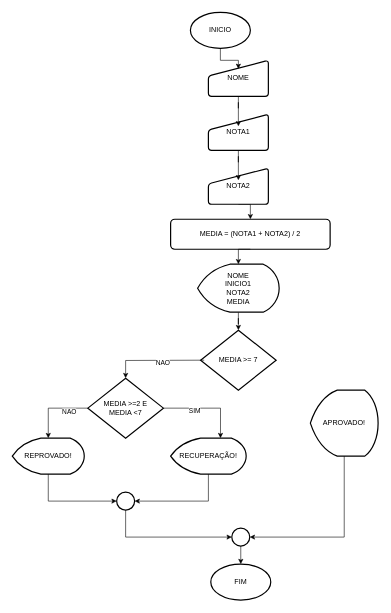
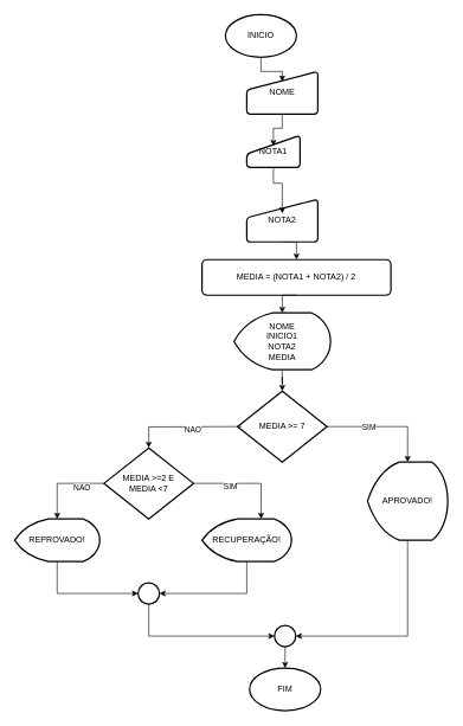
- <mxCell id="5" value="NOTA1" style="html=1;strokeWidth=2;shape=manualInput;whiteSpace=wrap;rounded=1;size=26;arcSize=11;" vertex="1" parent="1"><mxGeometry x="347" y="190" width="100" height="60" as="geometry" /></mxCell>
+ <mxCell id="5" value="NOTA1" style="html=1;strokeWidth=2;shape=manualInput;whiteSpace=wrap;rounded=1;size=26;arcSize=11;" vertex="1" parent="1"><mxGeometry x="347" y="190" width="75" height="45" as="geometry" /></mxCell>
+ <mxCell id="13" style="edgeStyle=orthogonalEdgeStyle;rounded=0;orthogonalLoop=1;jettySize=auto;html=1;exitX=1;exitY=0.5;exitDx=0;exitDy=0;exitPerimeter=0;entryX=0.5;entryY=0;entryDx=0;entryDy=0;entryPerimeter=0;" edge="1" parent="1" source="11" target="12"><mxGeometry relative="1" as="geometry" /></mxCell>
+ <mxCell id="14" value="SIM" style="edgeLabel;html=1;align=center;verticalAlign=middle;resizable=0;points=[];" vertex="1" connectable="0" parent="13"><mxGeometry x="-0.288" relative="1" as="geometry"><mxPoint as="offset" /></mxGeometry></mxCell>
